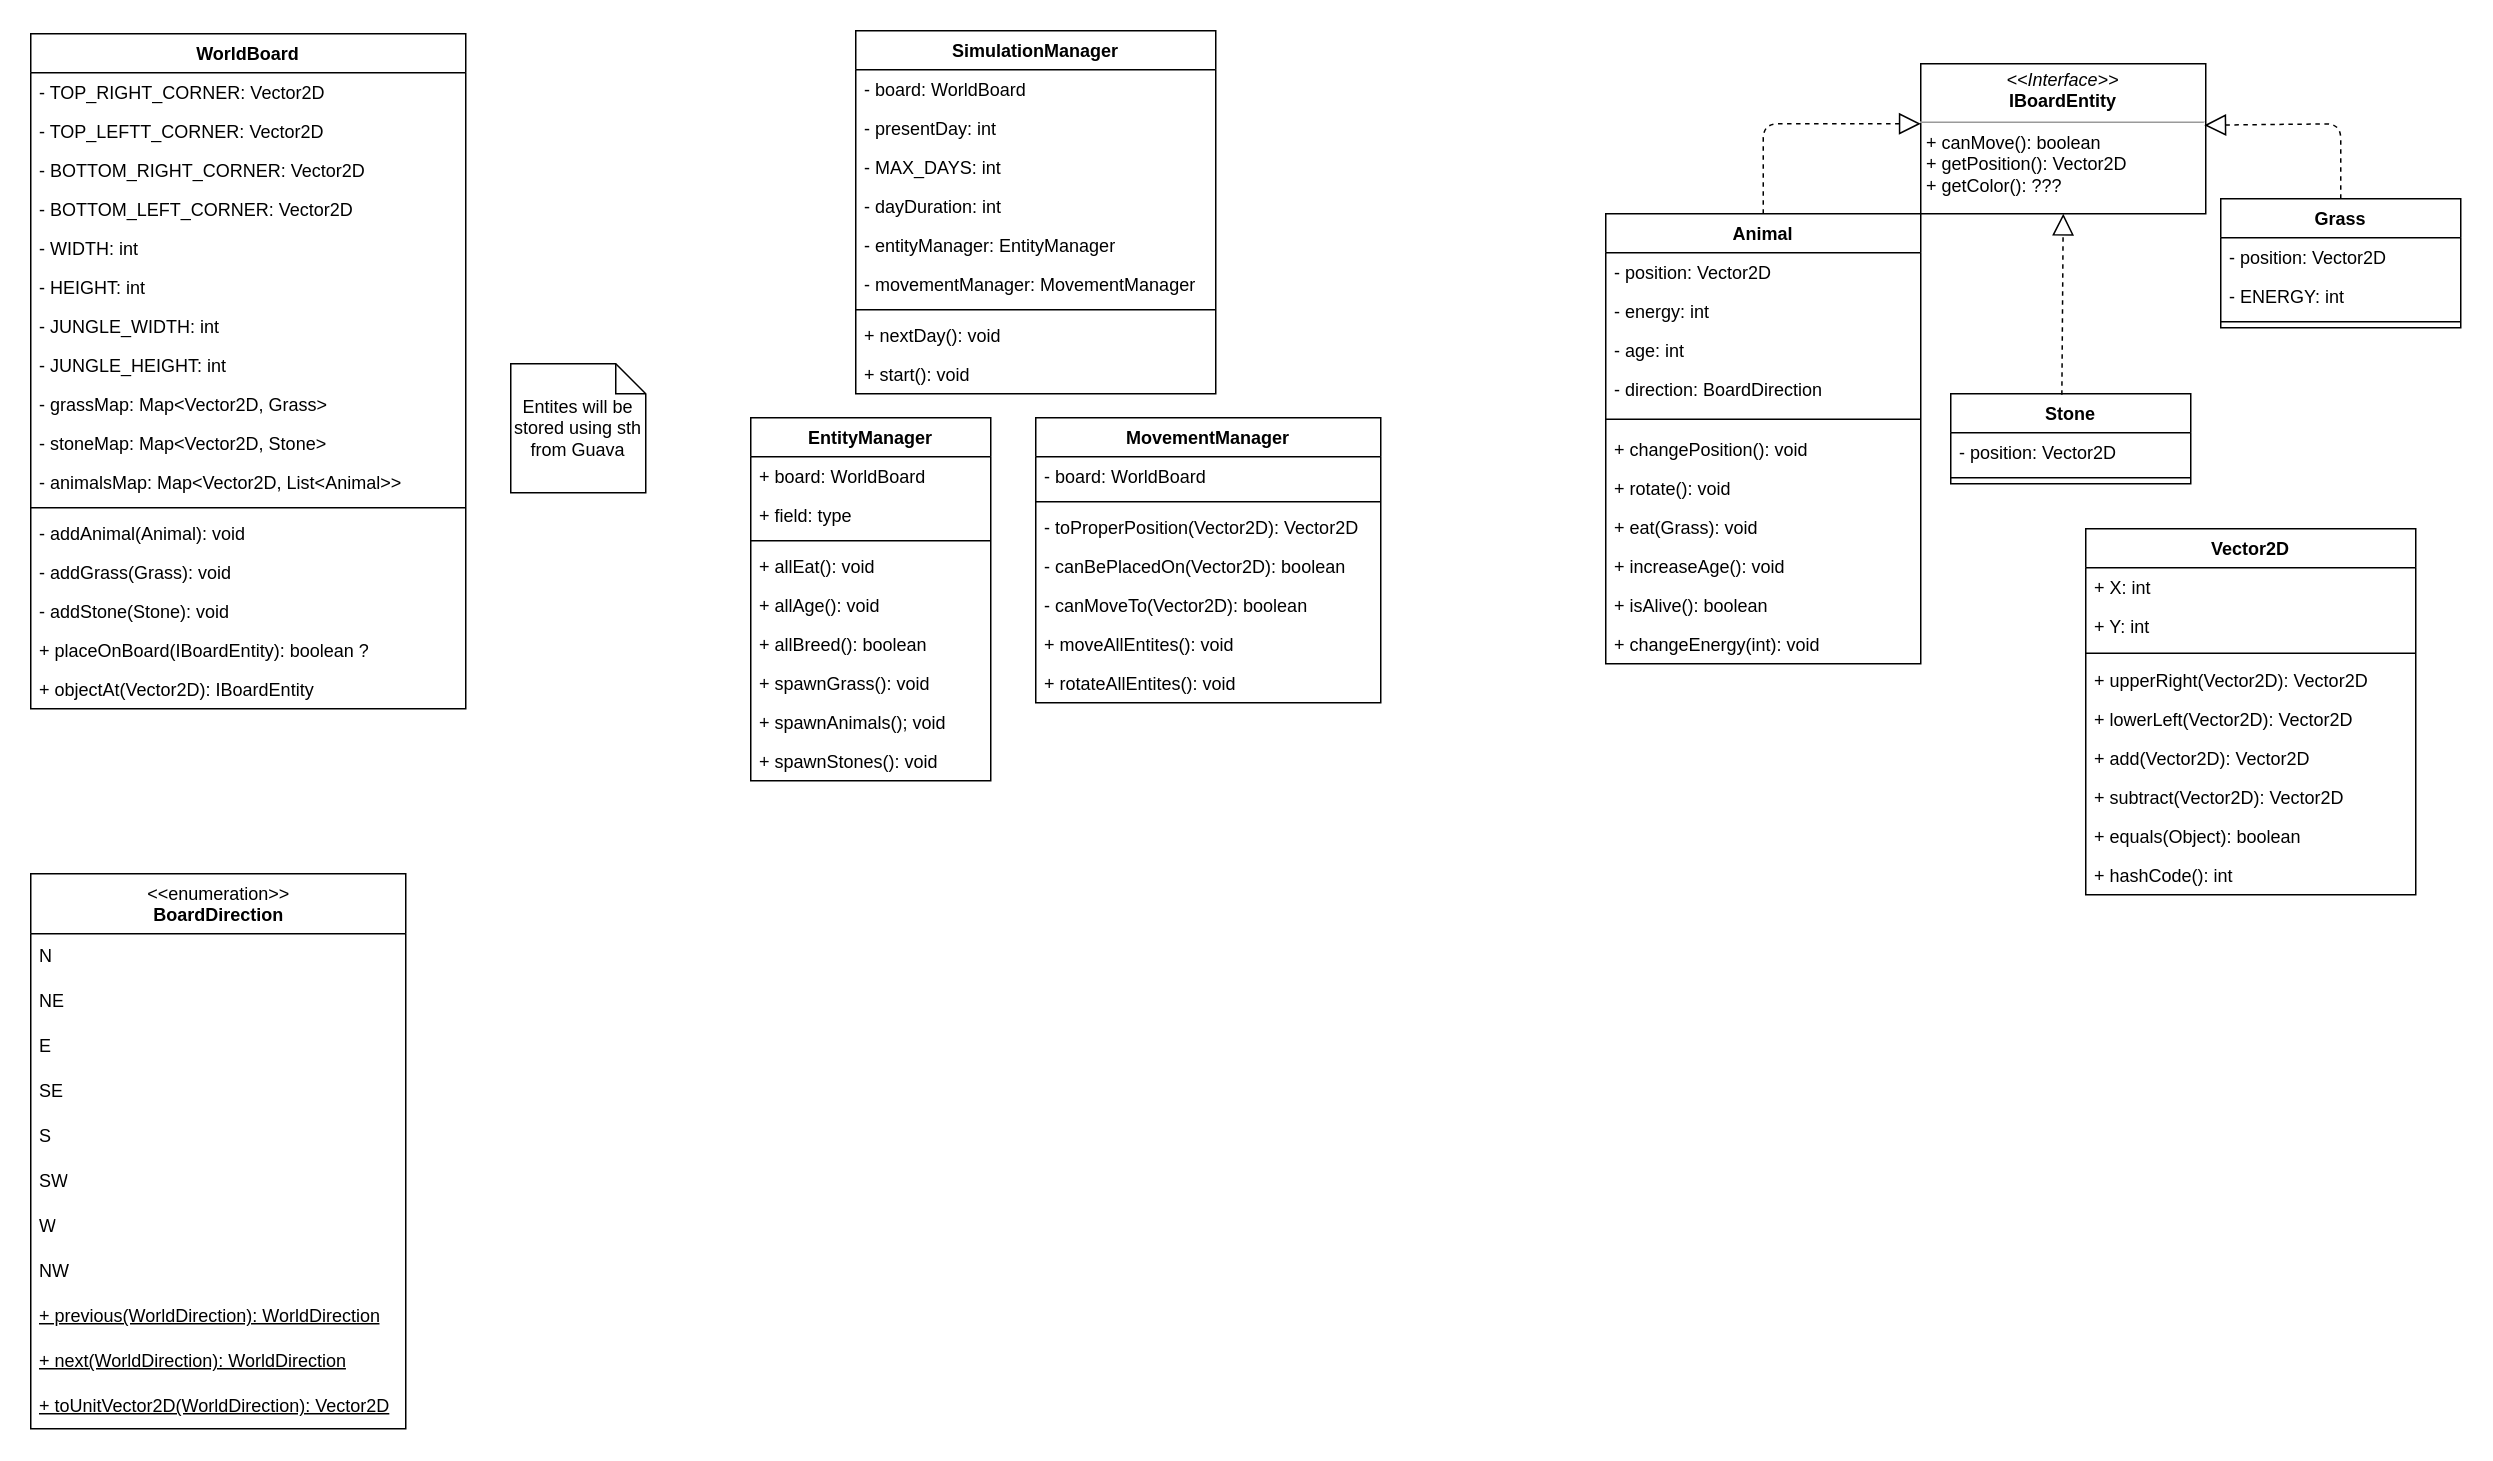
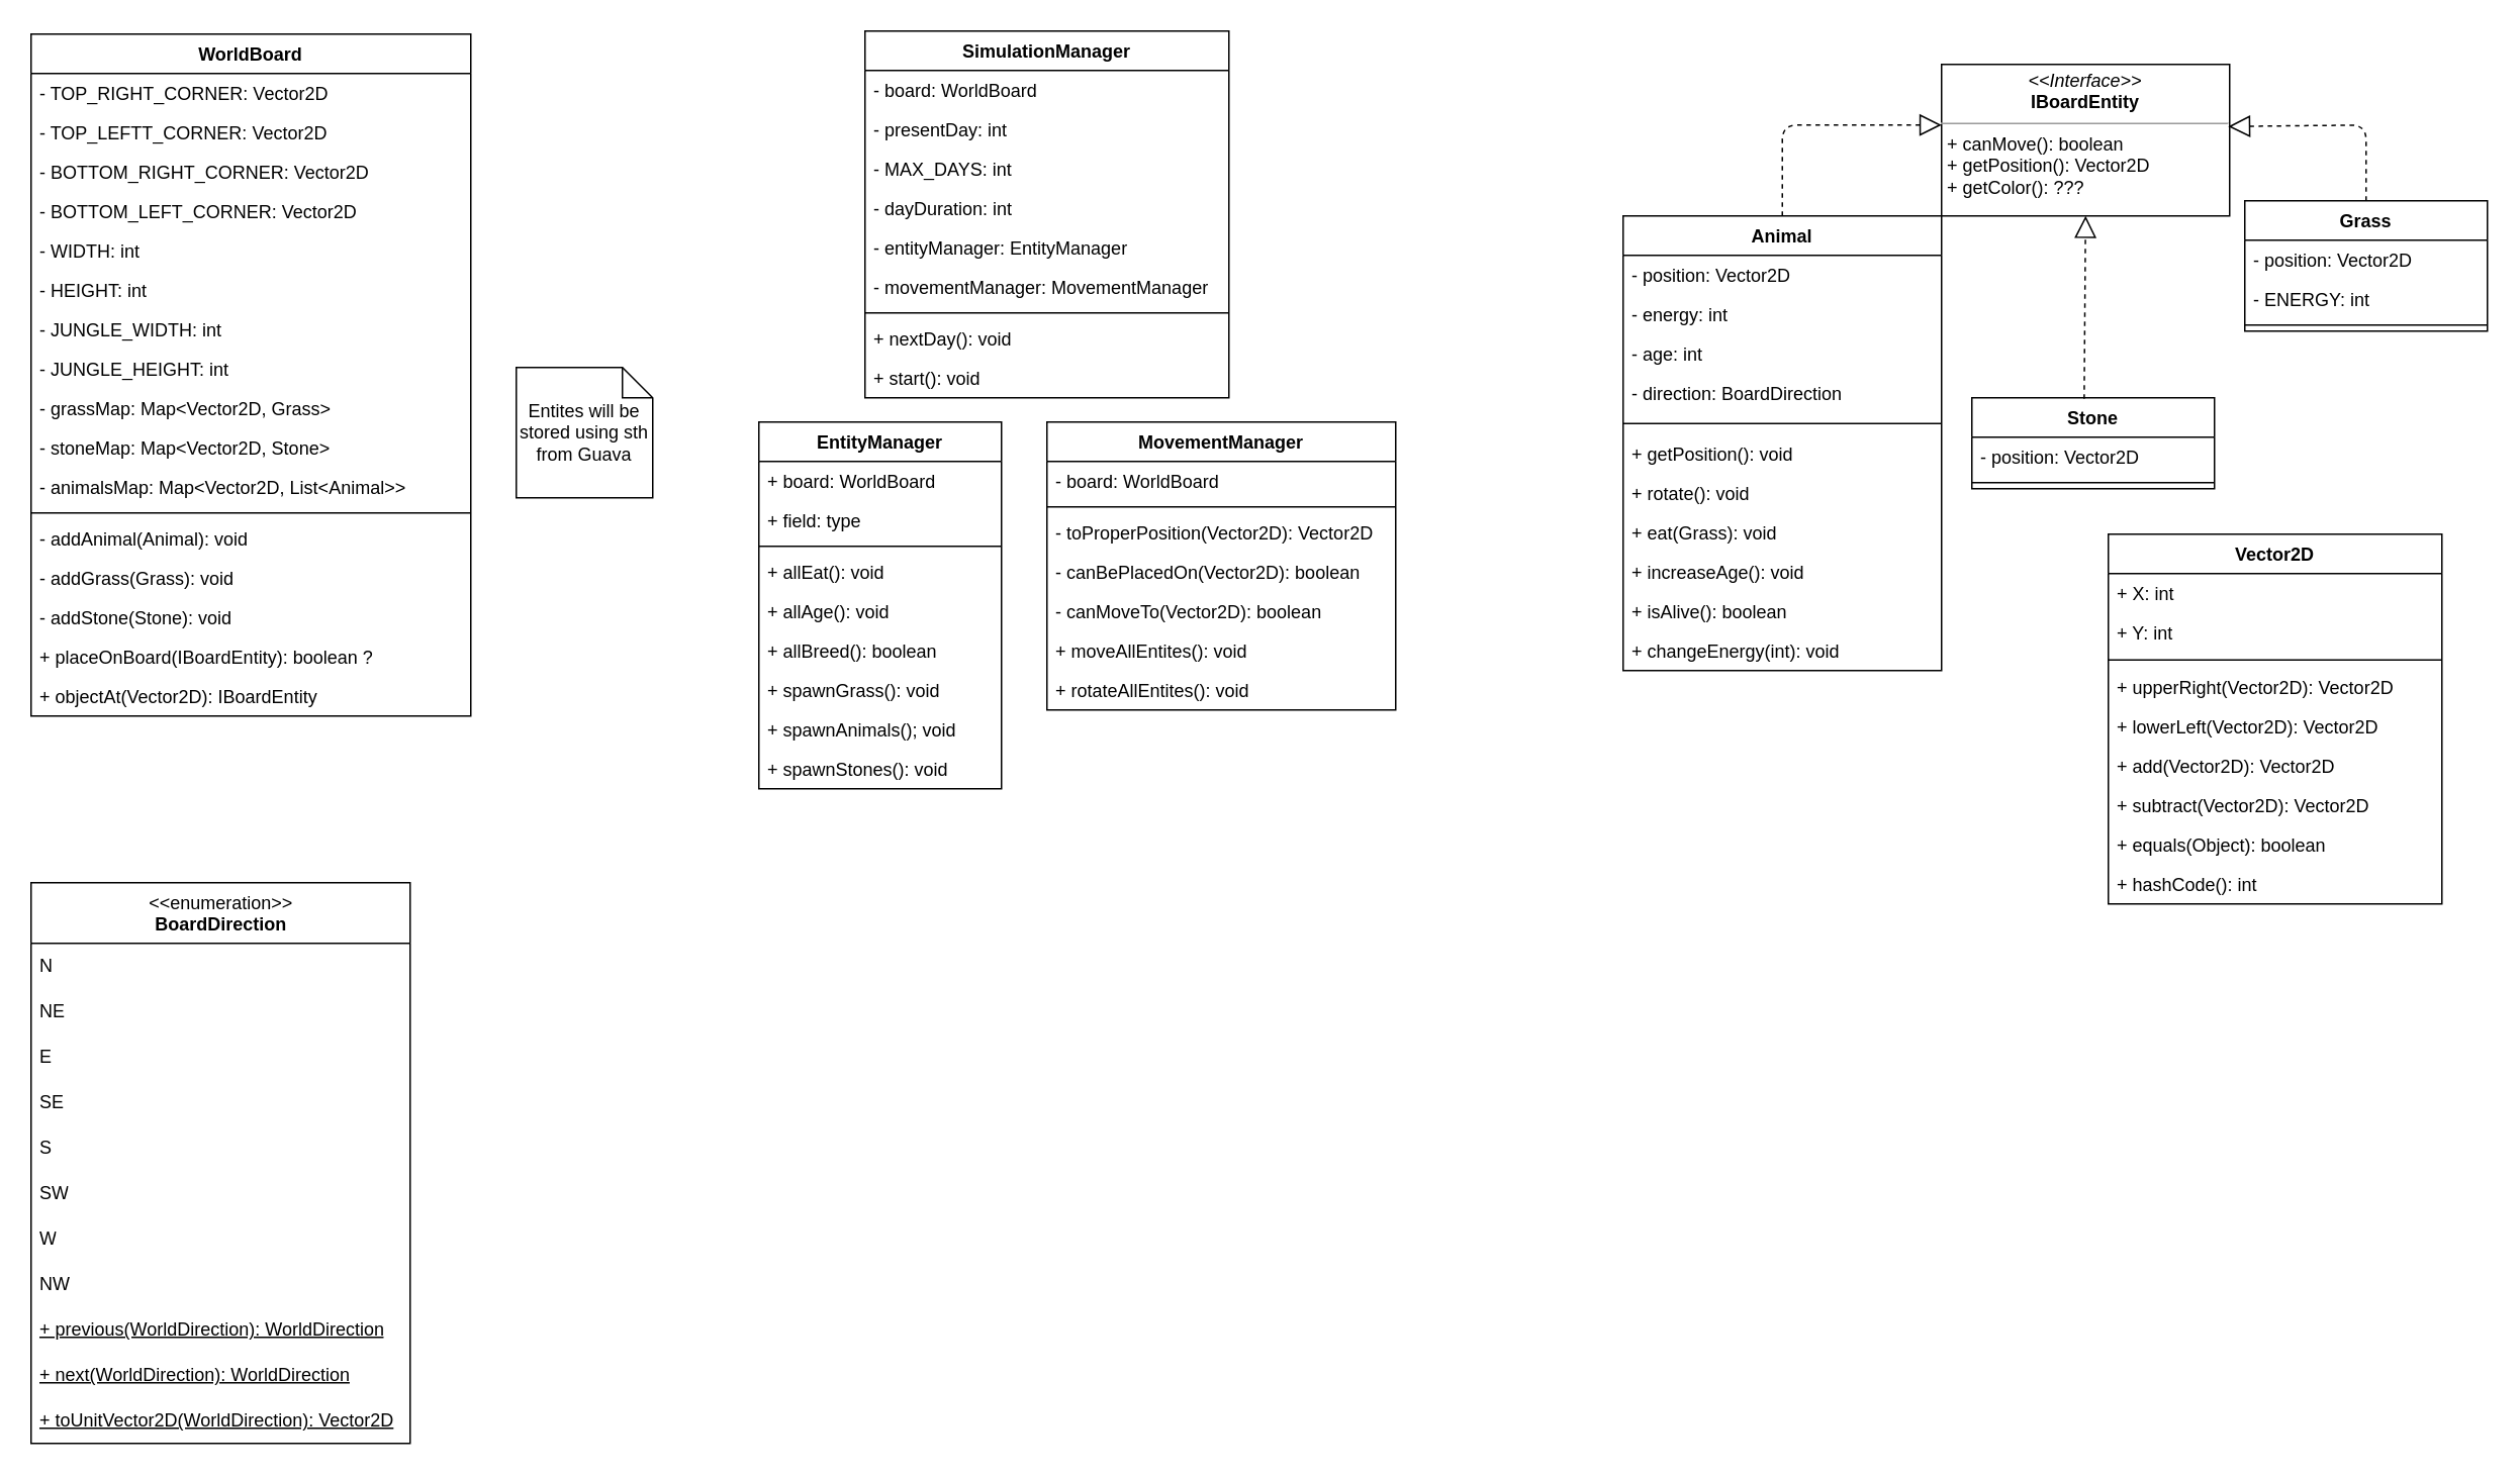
- <mxCell id="8" value="+ changePosition(): void" style="text;strokeColor=none;fillColor=none;align=left;verticalAlign=top;spacingLeft=4;spacingRight=4;overflow=hidden;rotatable=0;points=[[0,0.5],[1,0.5]];portConstraint=eastwest;" parent="2" vertex="1"><mxGeometry y="144" width="210" height="26" as="geometry" /></mxCell>
+ <mxCell id="8" value="+ getPosition(): void" style="text;strokeColor=none;fillColor=none;align=left;verticalAlign=top;spacingLeft=4;spacingRight=4;overflow=hidden;rotatable=0;points=[[0,0.5],[1,0.5]];portConstraint=eastwest;" parent="2" vertex="1"><mxGeometry y="144" width="210" height="26" as="geometry" /></mxCell>
